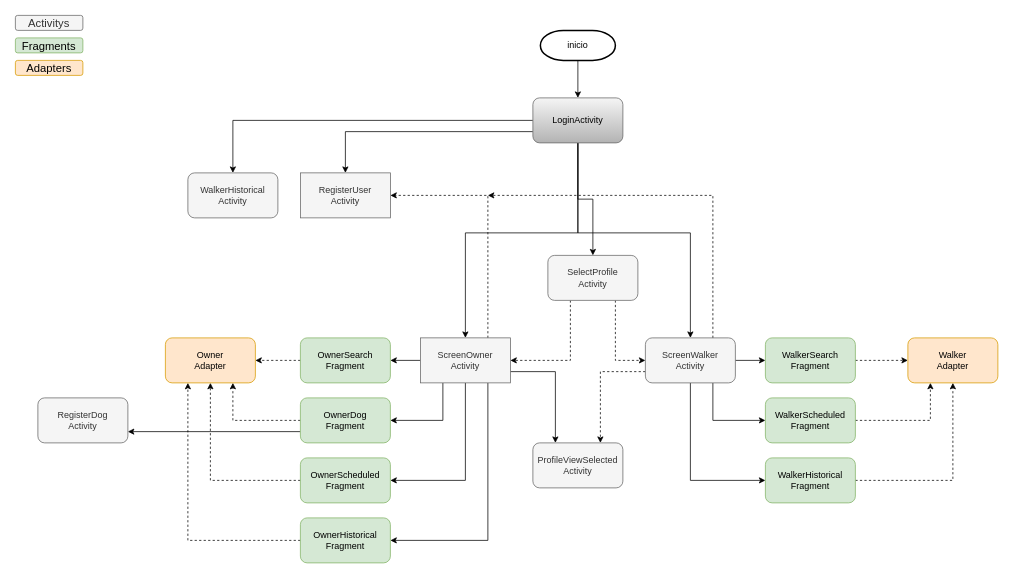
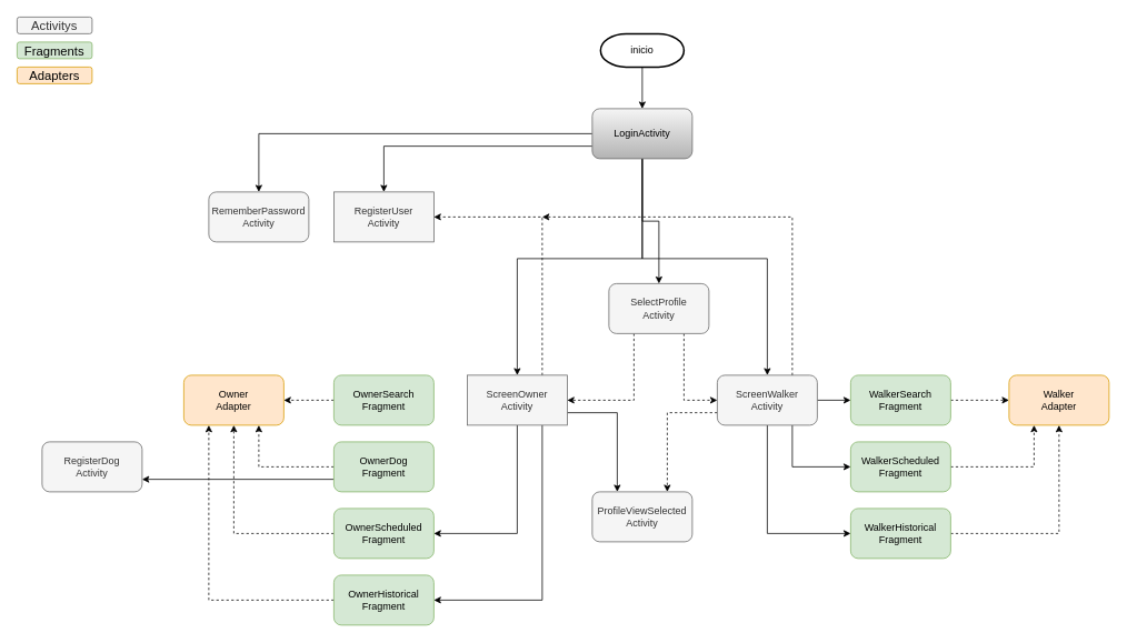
- <mxCell id="9" value="WalkerHistorical&lt;br&gt;Activity" style="rounded=1;whiteSpace=wrap;html=1;fillColor=#f5f5f5;strokeColor=#666666;fontColor=#333333;" vertex="1" parent="1"><mxGeometry x="250" y="230" width="120" height="60" as="geometry" /></mxCell>
+ <mxCell id="9" value="RememberPassword&lt;br&gt;Activity" style="rounded=1;whiteSpace=wrap;html=1;fillColor=#f5f5f5;strokeColor=#666666;fontColor=#333333;" vertex="1" parent="1"><mxGeometry x="250" y="230" width="120" height="60" as="geometry" /></mxCell>
- <mxCell id="22" value="" style="edgeStyle=orthogonalEdgeStyle;rounded=0;orthogonalLoop=1;jettySize=auto;html=1;" edge="1" parent="1" source="27" target="36"><mxGeometry relative="1" as="geometry" /></mxCell>
- <mxCell id="23" value="" style="edgeStyle=orthogonalEdgeStyle;rounded=0;orthogonalLoop=1;jettySize=auto;html=1;entryX=1;entryY=0.5;entryDx=0;entryDy=0;exitX=0.25;exitY=1;exitDx=0;exitDy=0;" edge="1" parent="1" source="27" target="30"><mxGeometry relative="1" as="geometry" /></mxCell>
